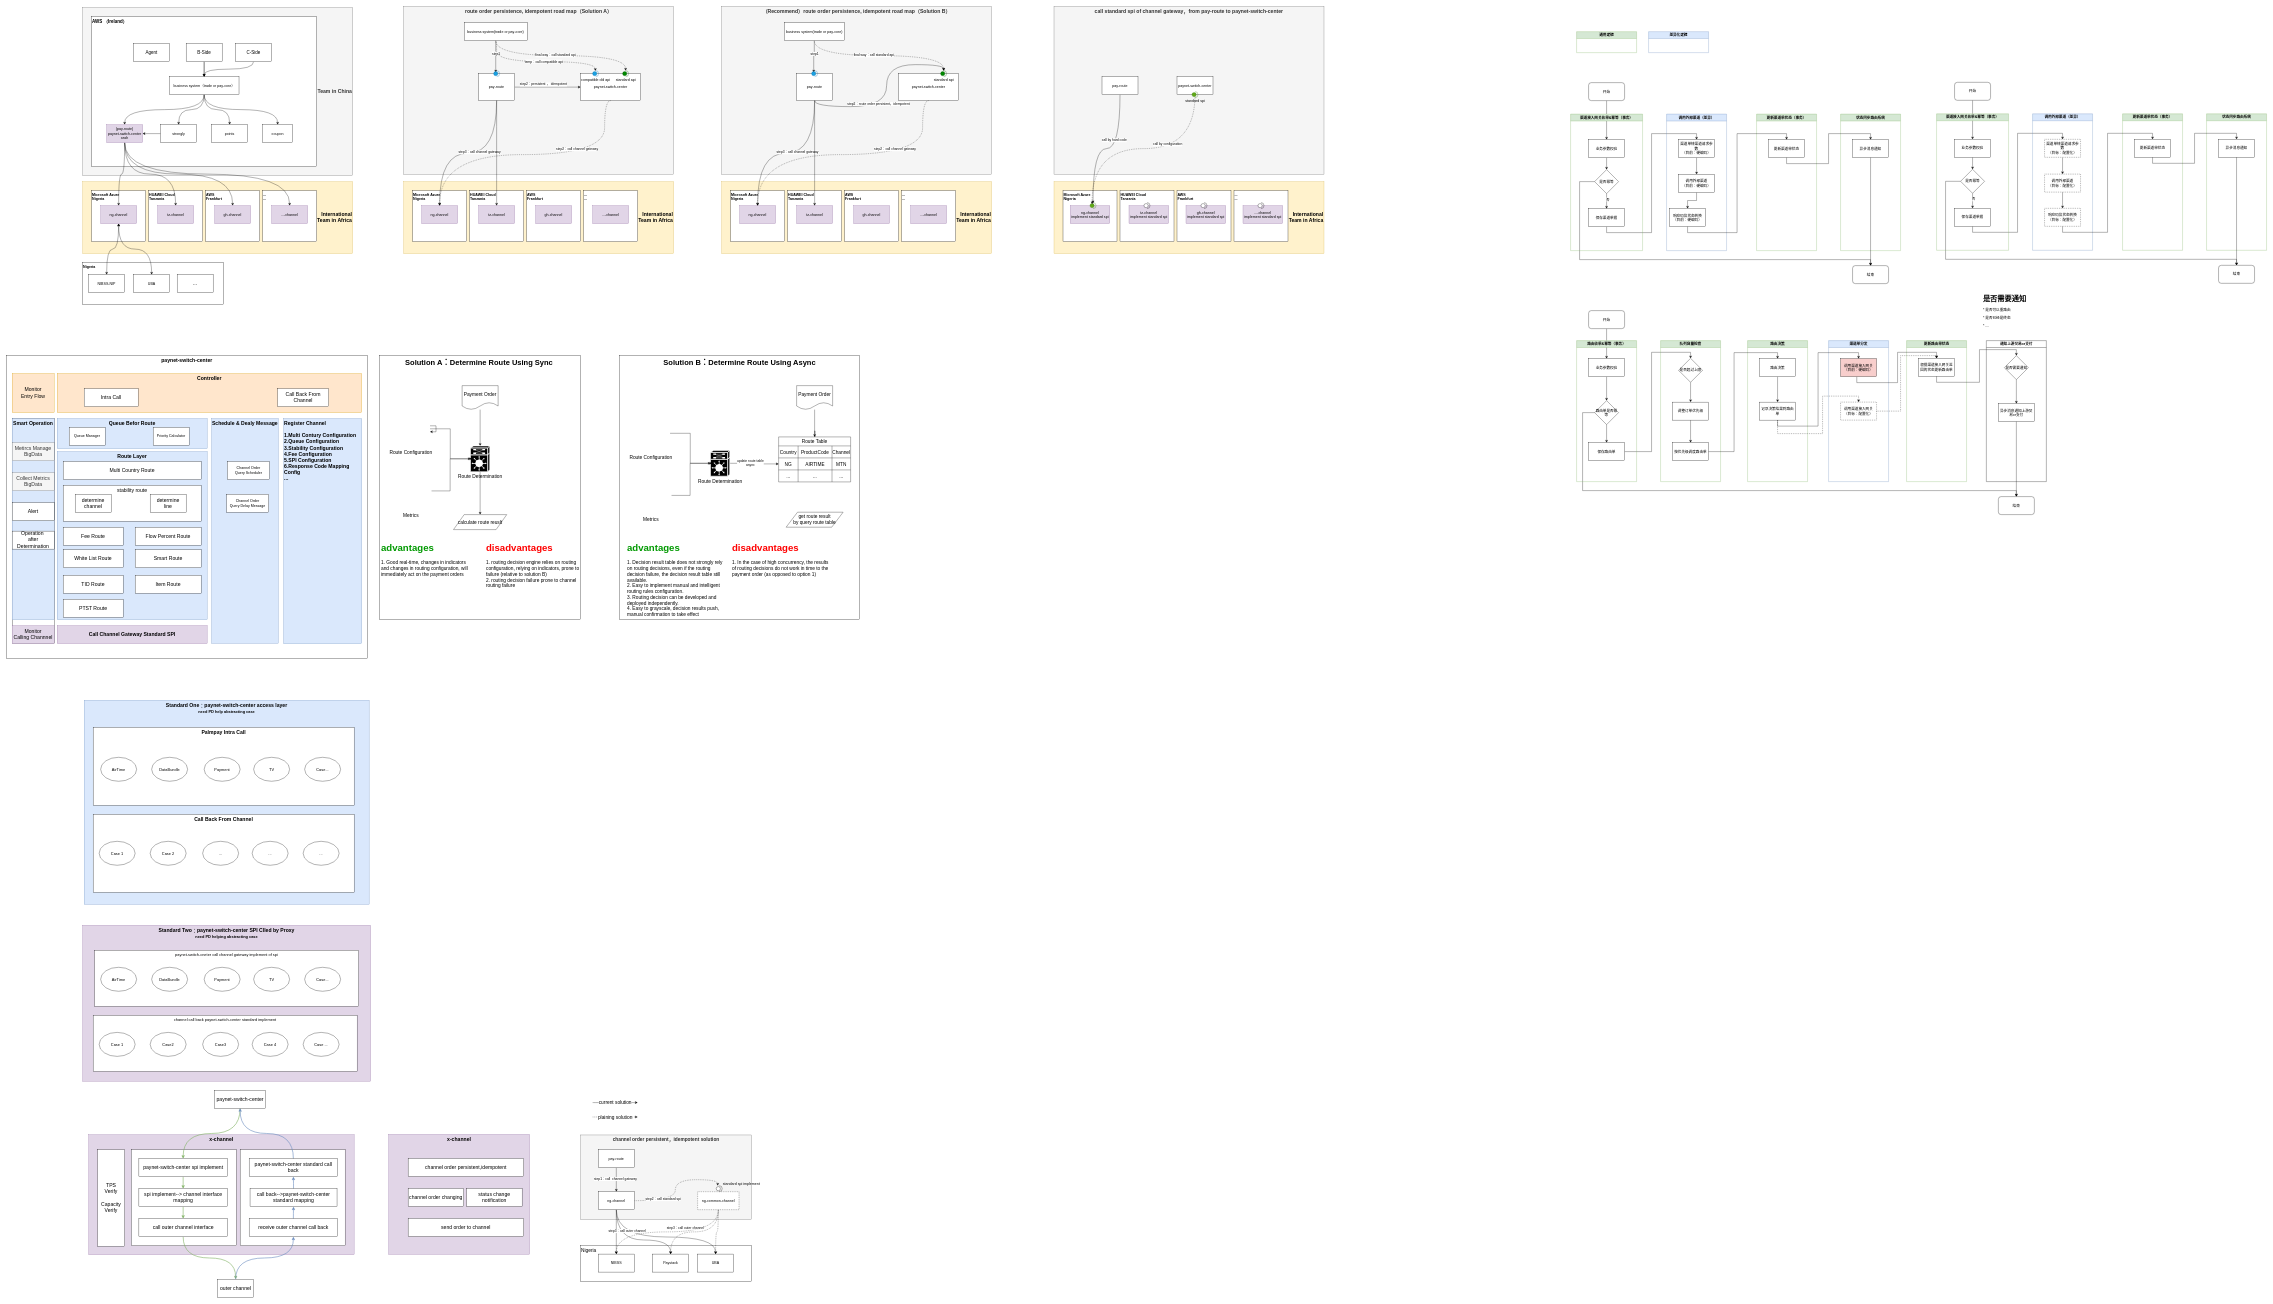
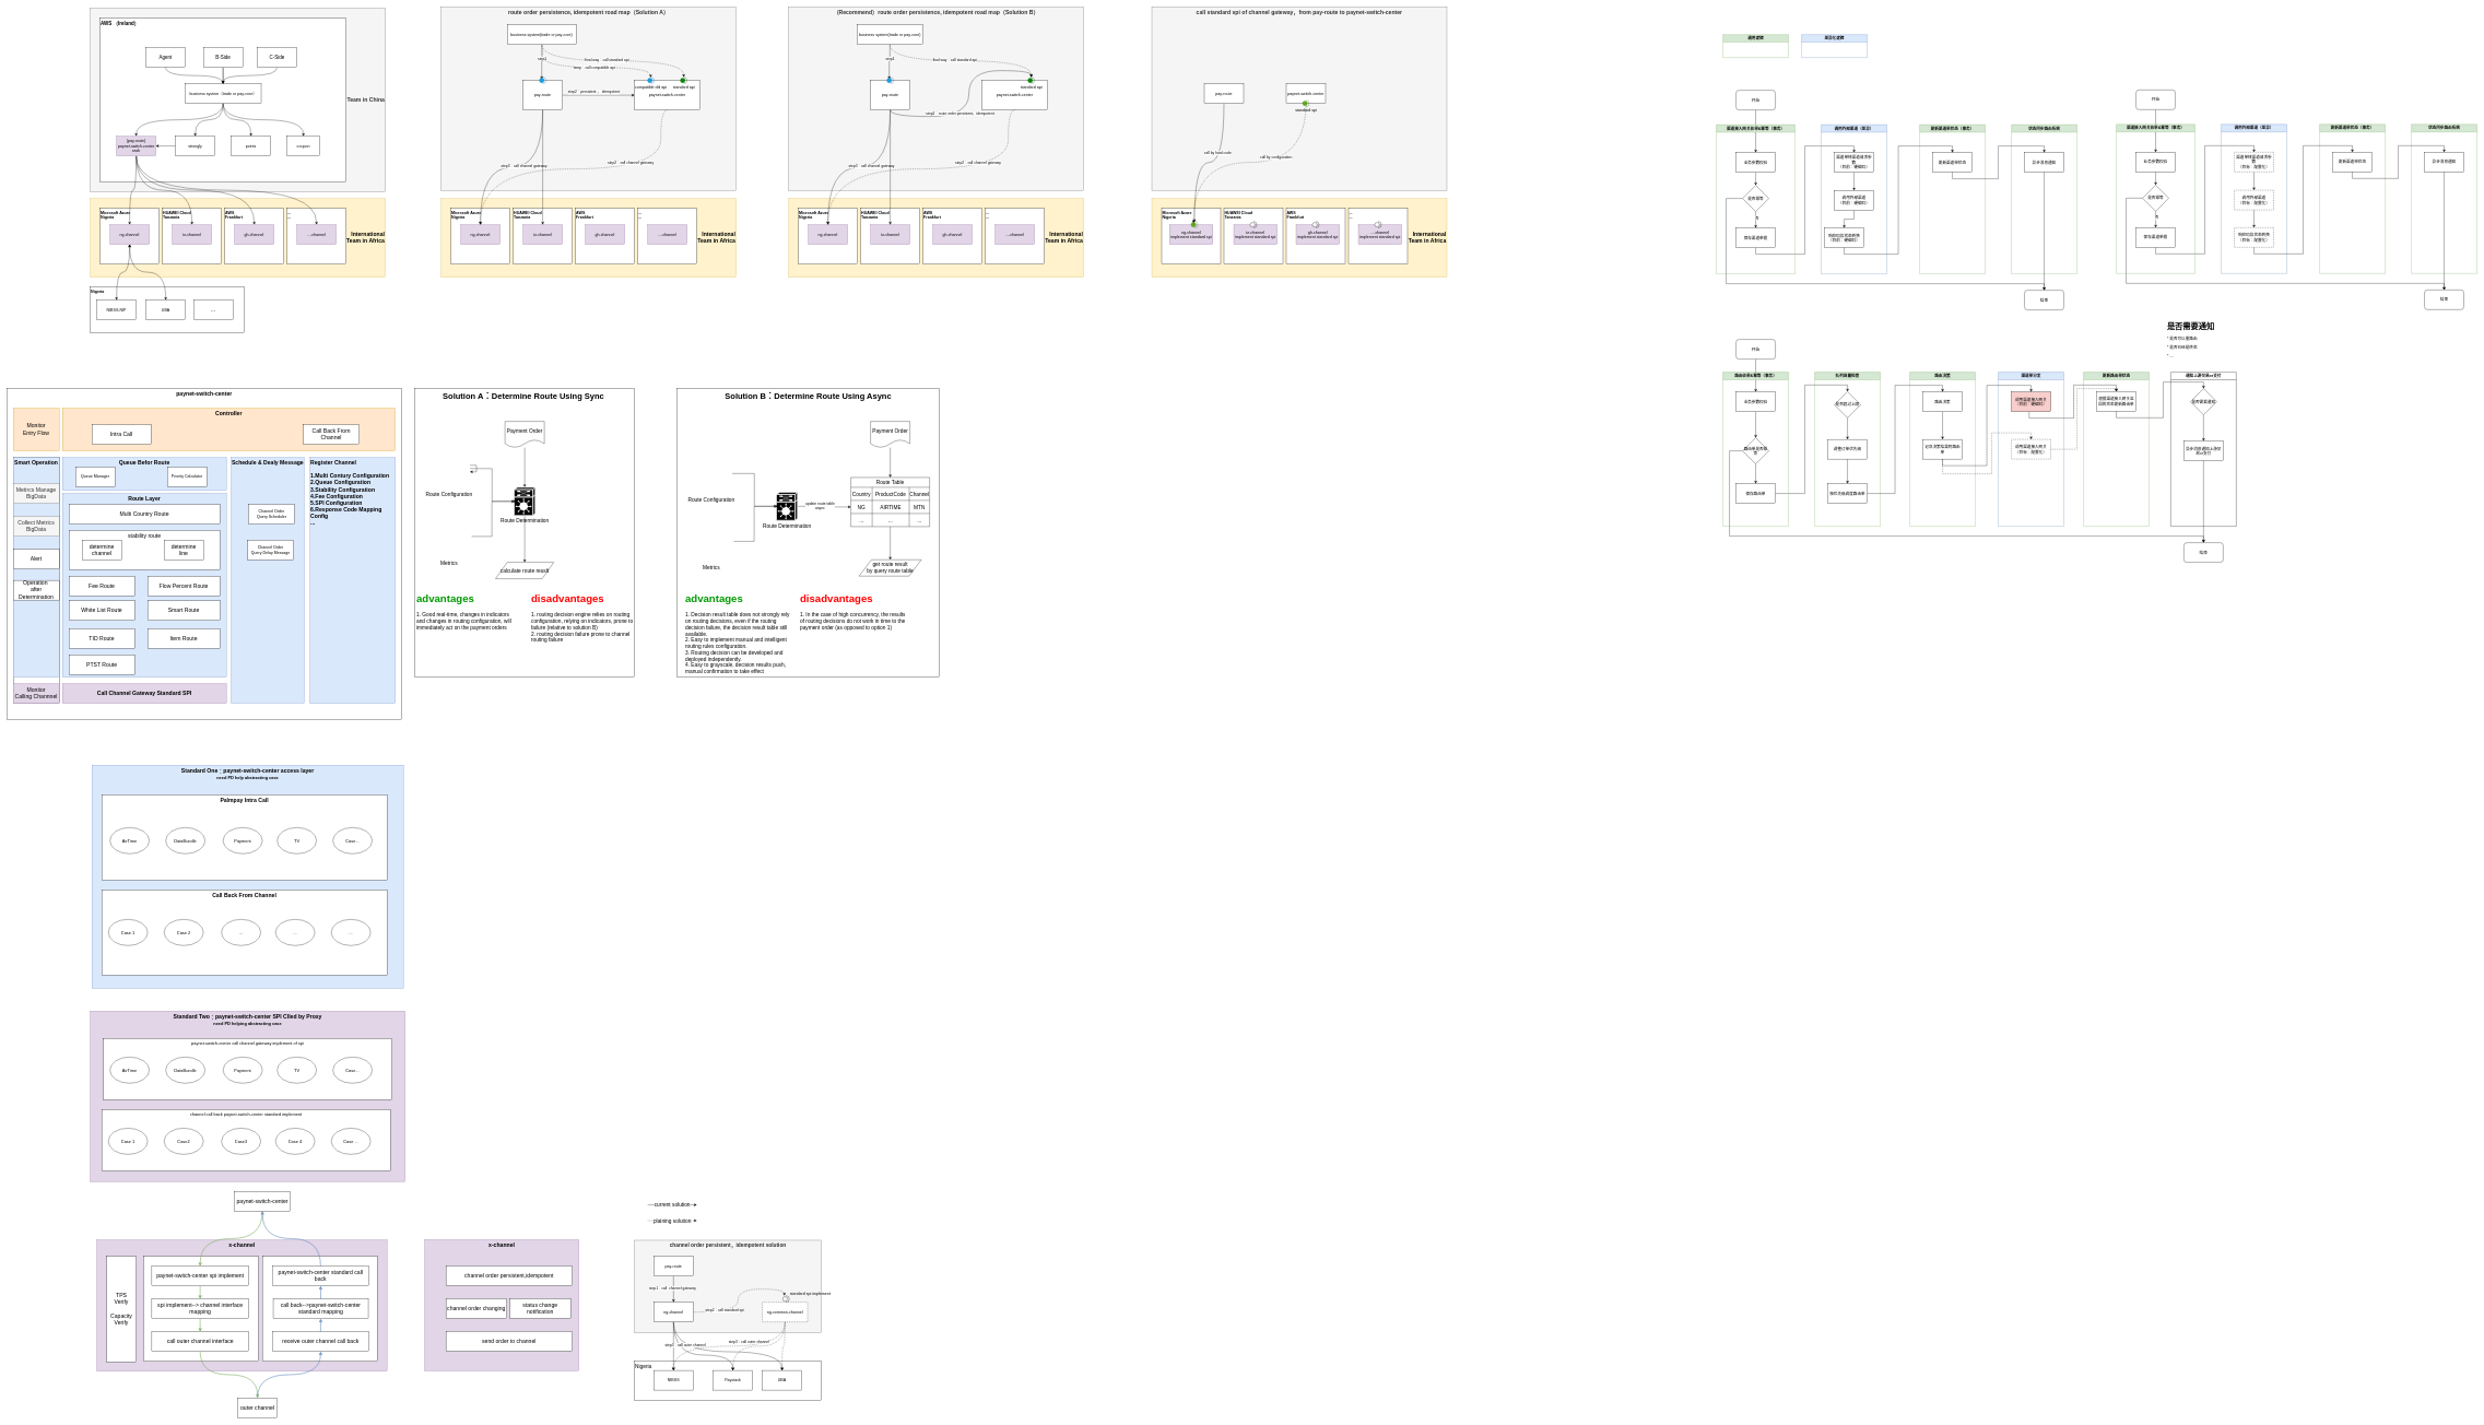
+ <mxCell id="42" value="" style="edgeStyle=orthogonalEdgeStyle;curved=1;rounded=0;orthogonalLoop=1;jettySize=auto;html=1;entryX=0.5;entryY=0;entryDx=0;entryDy=0;fontSize=15;endArrow=none;exitX=0.5;exitY=1;exitDx=0;exitDy=0;" parent="1" source="37" target="20" edge="1"><mxGeometry relative="1" as="geometry"><mxPoint x="565" y="174" as="sourcePoint" /><mxPoint x="680" y="254" as="targetPoint" /></mxGeometry></mxCell>
- <mxCell id="123" style="edgeStyle=orthogonalEdgeStyle;rounded=0;orthogonalLoop=1;jettySize=auto;html=1;" parent="1" source="124" target="127" edge="1"><mxGeometry relative="1" as="geometry" /></mxCell>
+ <mxCell id="123" style="edgeStyle=orthogonalEdgeStyle;rounded=0;orthogonalLoop=1;jettySize=auto;html=1;entryX=0.5;entryY=0;entryDx=0;entryDy=0;" parent="1" source="124" target="137" edge="1"><mxGeometry relative="1" as="geometry" /></mxCell>
